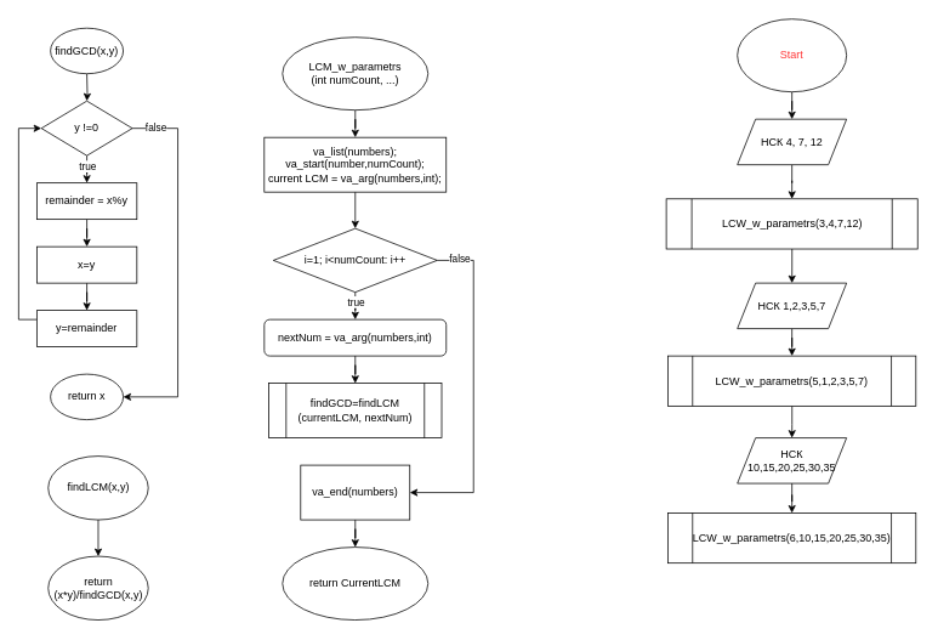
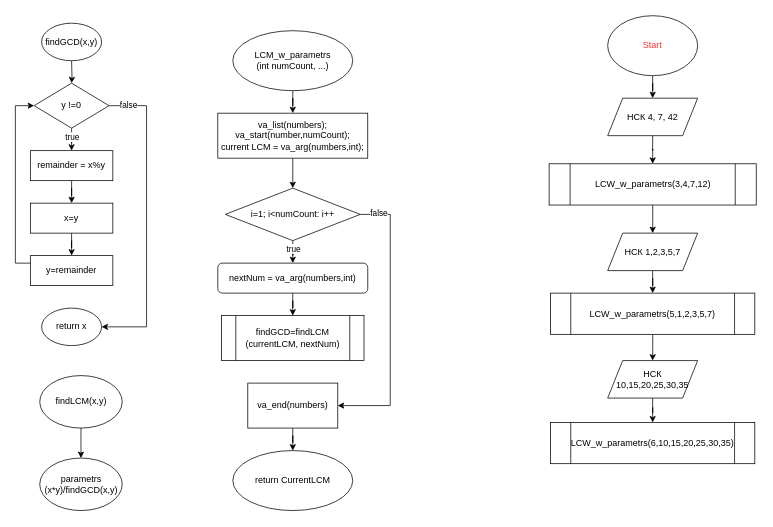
- <mxCell id="39" value="НСК 4, 7, 12" style="shape=parallelogram;perimeter=parallelogramPerimeter;whiteSpace=wrap;html=1;fixedSize=1;" vertex="1" parent="1"><mxGeometry x="810" y="130" width="120" height="50" as="geometry" /></mxCell>
+ <mxCell id="39" value="НСК 4, 7, 42" style="shape=parallelogram;perimeter=parallelogramPerimeter;whiteSpace=wrap;html=1;fixedSize=1;" vertex="1" parent="1"><mxGeometry x="810" y="130" width="120" height="50" as="geometry" /></mxCell>
- <mxCell id="20" value="return (x*y)/findGCD(x,y)" style="ellipse;whiteSpace=wrap;html=1;" vertex="1" parent="17"><mxGeometry y="110" width="110" height="70" as="geometry" /></mxCell>
+ <mxCell id="20" value="parametrs (x*y)/findGCD(x,y)" style="ellipse;whiteSpace=wrap;html=1;" vertex="1" parent="17"><mxGeometry y="110" width="110" height="70" as="geometry" /></mxCell>
